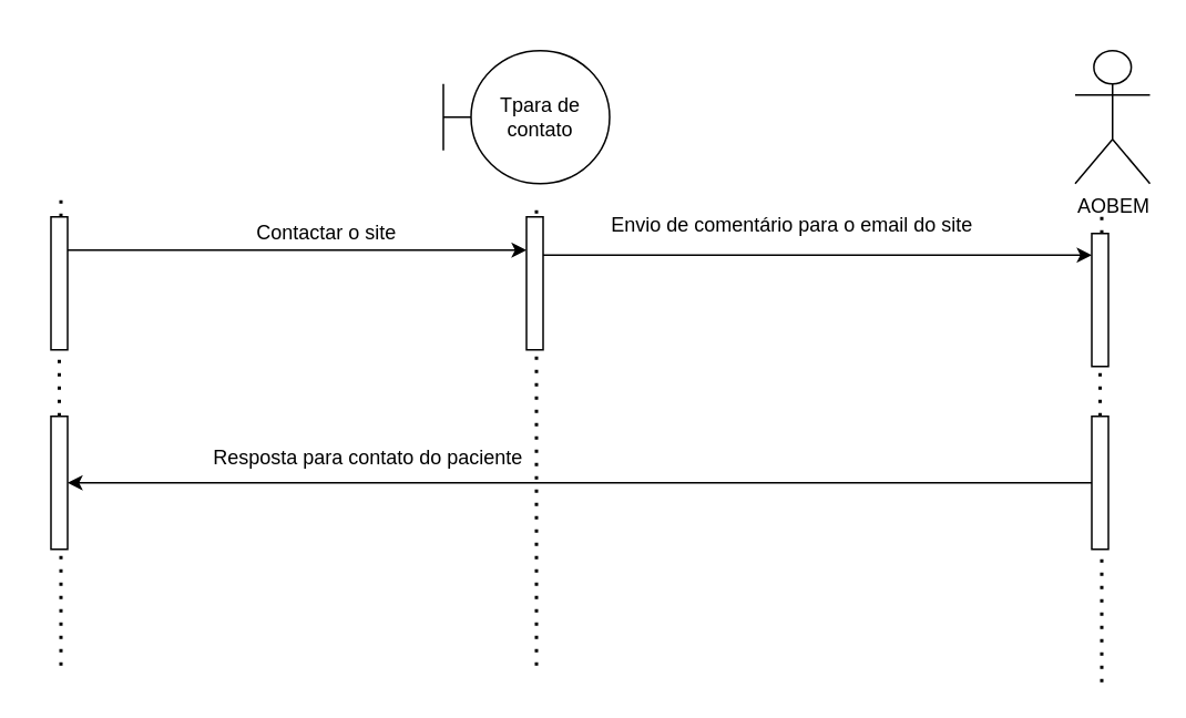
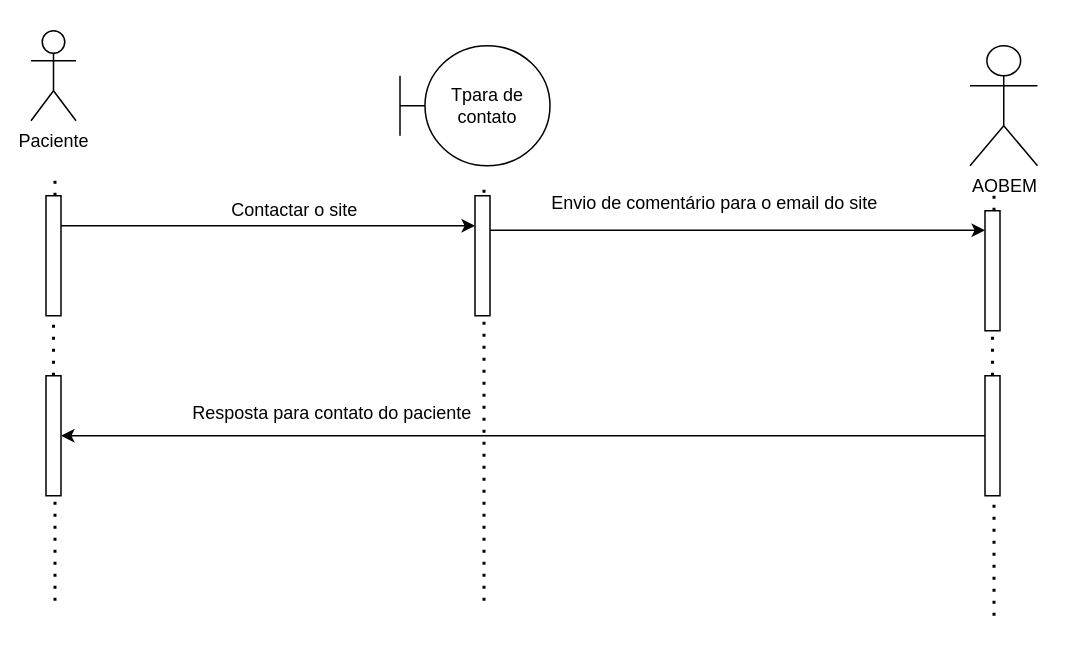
+ <mxCell id="2" value="Paciente" style="shape=umlActor;verticalLabelPosition=bottom;verticalAlign=top;html=1;outlineConnect=0;" parent="1" vertex="1"><mxGeometry x="20" y="20" width="30" height="60" as="geometry" /></mxCell>
